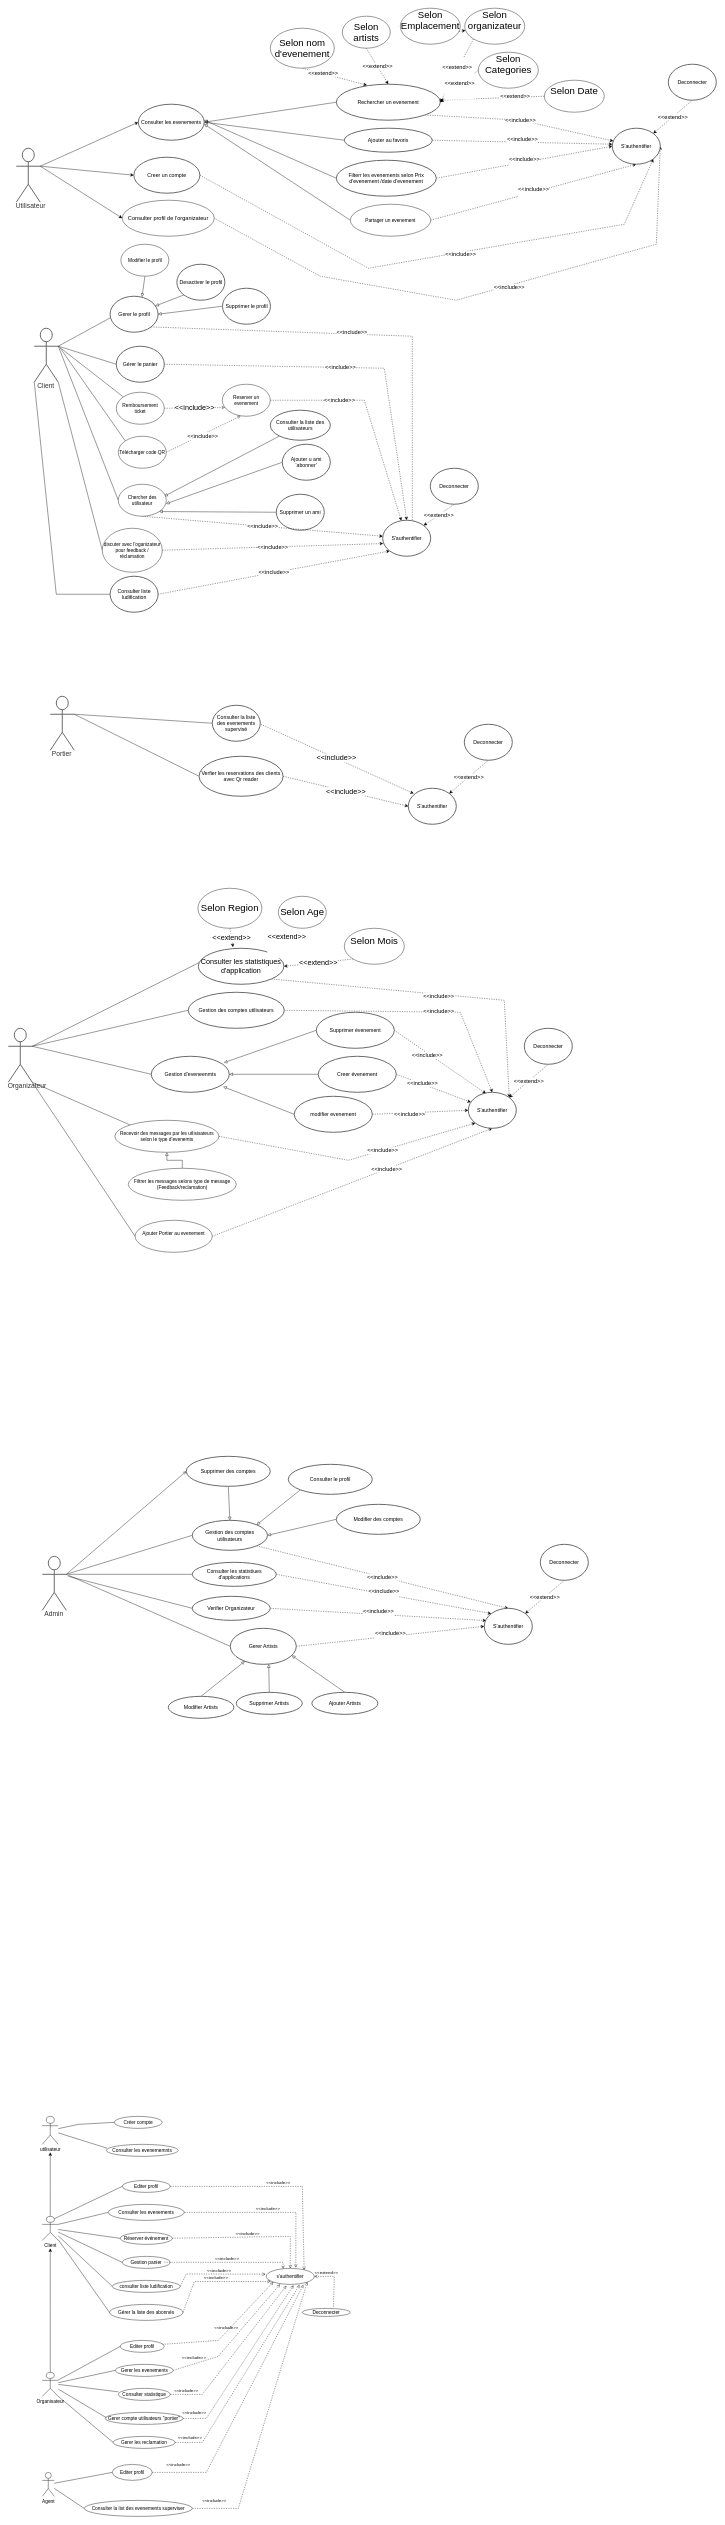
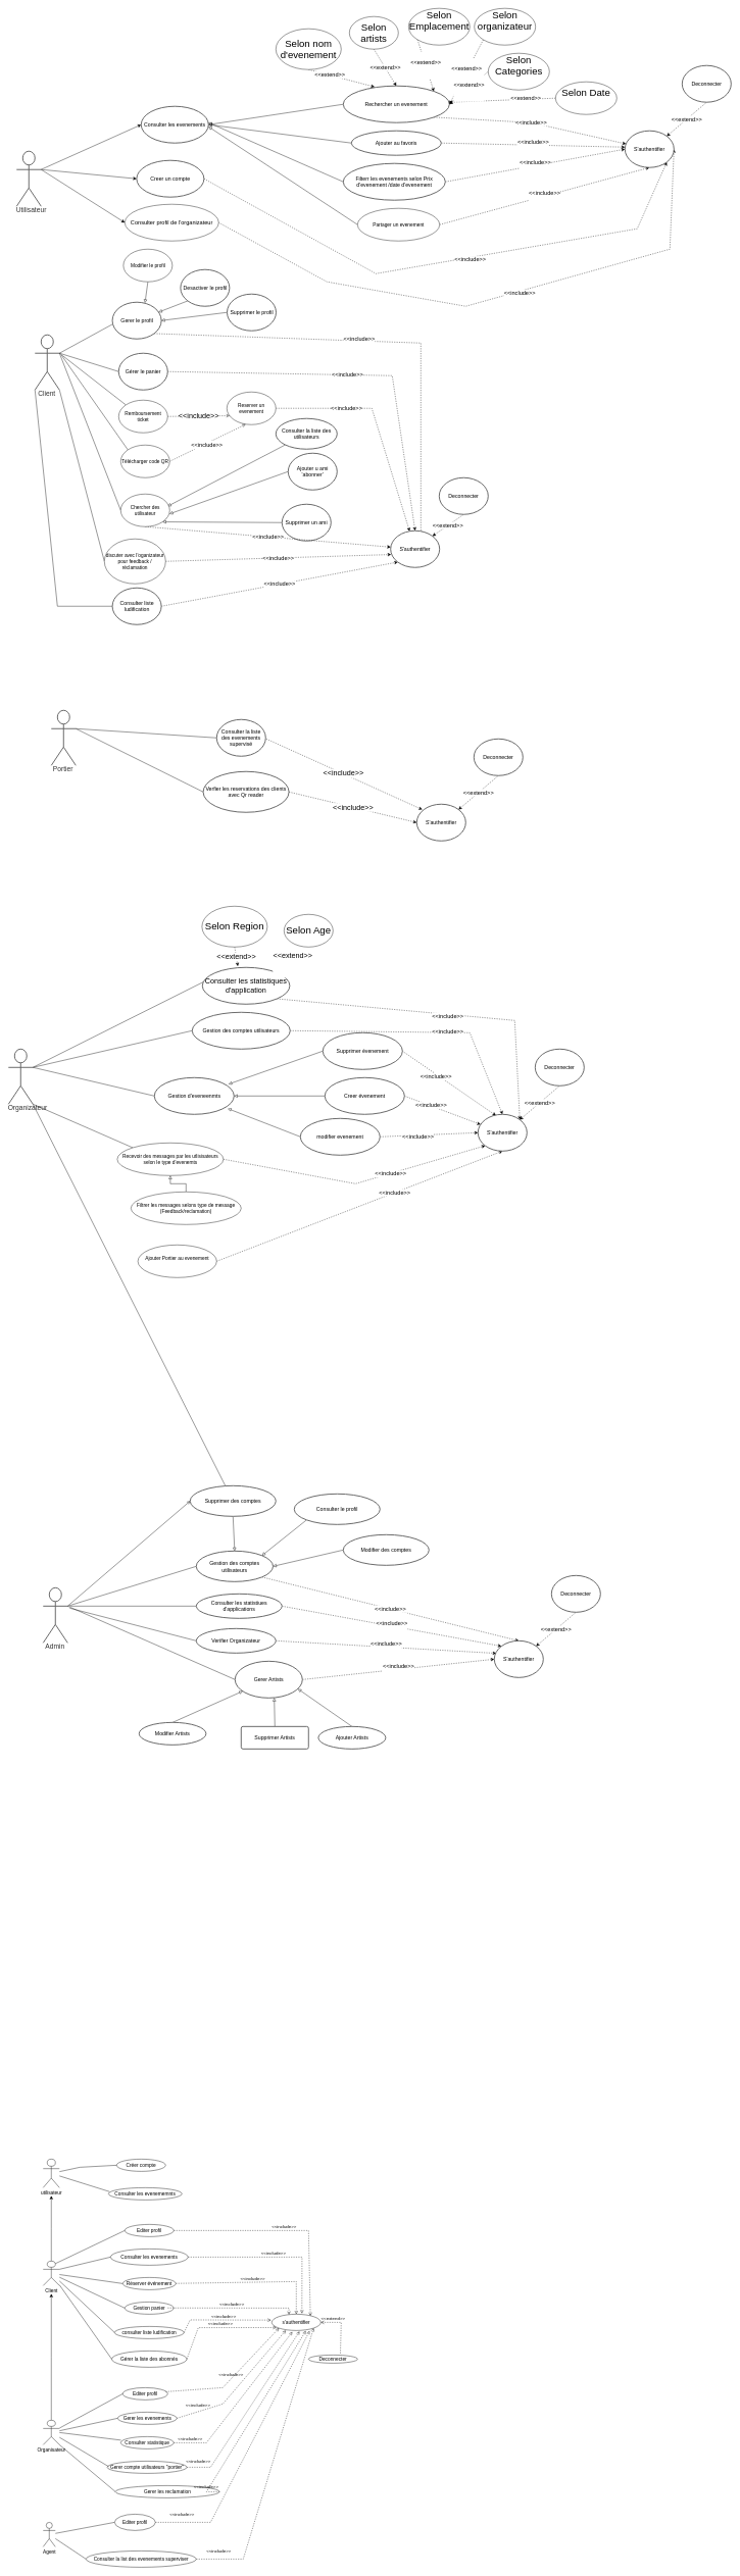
- <mxCell id="191" value="&#10;&amp;lt;&amp;lt;extend&amp;gt;&amp;gt;&#10;&#10;" style="edgeStyle=none;rounded=0;orthogonalLoop=1;jettySize=auto;html=1;exitX=0;exitY=1;exitDx=0;exitDy=0;fontSize=14;dashed=1;" parent="1" source="192" target="182" edge="1"><mxGeometry relative="1" as="geometry" /></mxCell>
+ <mxCell id="191" value="&#10;&amp;lt;&amp;lt;extend&amp;gt;&amp;gt;&#10;&#10;" style="edgeStyle=none;rounded=0;orthogonalLoop=1;jettySize=auto;html=1;exitX=0;exitY=1;exitDx=0;exitDy=0;entryX=1;entryY=0;entryDx=0;entryDy=0;fontSize=14;dashed=1;" parent="1" source="192" target="128" edge="1"><mxGeometry relative="1" as="geometry" /></mxCell>
- <mxCell id="215" value="&lt;div&gt;Selon &lt;font style=&quot;font-size: 24px;&quot;&gt;Mois&lt;/font&gt;&lt;/div&gt;&lt;div&gt;&lt;font style=&quot;font-size: 24px;&quot;&gt;&lt;br&gt;&lt;/font&gt;&lt;/div&gt;" style="ellipse;whiteSpace=wrap;html=1;fontSize=24;" parent="1" vertex="1"><mxGeometry x="860" y="2320" width="150" height="90" as="geometry" /></mxCell>
- <mxCell id="214" value="&amp;lt;&amp;lt;extend&amp;gt;&amp;gt;" style="edgeStyle=none;rounded=0;orthogonalLoop=1;jettySize=auto;html=1;exitX=0;exitY=1;exitDx=0;exitDy=0;entryX=1;entryY=0.5;entryDx=0;entryDy=0;dashed=1;fontSize=18;endArrow=classic;endFill=1;" parent="1" source="215" target="11" edge="1"><mxGeometry relative="1" as="geometry" /></mxCell>
- <mxCell id="7" style="edgeStyle=none;rounded=0;orthogonalLoop=1;jettySize=auto;html=1;exitX=1;exitY=1;exitDx=0;exitDy=0;exitPerimeter=0;entryX=0;entryY=0.5;entryDx=0;entryDy=0;fontSize=18;endArrow=none;endFill=0;" parent="1" source="8" target="180" edge="1"><mxGeometry relative="1" as="geometry" /></mxCell>
+ <mxCell id="7" style="edgeStyle=none;rounded=0;orthogonalLoop=1;jettySize=auto;html=1;exitX=1;exitY=1;exitDx=0;exitDy=0;exitPerimeter=0;fontSize=18;endArrow=none;endFill=0;" parent="1" source="8" target="156" edge="1"><mxGeometry relative="1" as="geometry" /></mxCell>
- <mxCell id="164" value="Supprimer Artists" style="html=1;overflow=block;blockSpacing=1;whiteSpace=wrap;ellipse;fontSize=13;spacing=3.8;strokeColor=#5e5e5e;strokeOpacity=100;rounded=1;absoluteArcSize=1;arcSize=9;strokeWidth=2.3;lucidId=9Cmt3dIYTxuM;" parent="1" vertex="1"><mxGeometry x="590" y="4230" width="165" height="55" as="geometry" /></mxCell>
+ <mxCell id="164" value="Supprimer Artists" style="html=1;overflow=block;blockSpacing=1;whiteSpace=wrap;fontSize=13;spacing=3.8;strokeColor=#5e5e5e;strokeOpacity=100;absoluteArcSize=1;arcSize=9;strokeWidth=2.3;lucidId=9Cmt3dIYTxuM;rounded=1;" parent="1" vertex="1"><mxGeometry x="590" y="4230" width="165" height="55" as="geometry" /></mxCell>
- <mxCell id="166" value="Modifier Artists" style="html=1;overflow=block;blockSpacing=1;whiteSpace=wrap;ellipse;fontSize=13;spacing=3.8;strokeColor=#5e5e5e;strokeOpacity=100;rounded=1;absoluteArcSize=1;arcSize=9;strokeWidth=2.3;lucidId=9Cmt3dIYTxuM;" parent="1" vertex="1"><mxGeometry x="420" y="4240" width="164" height="55" as="geometry" /></mxCell>
+ <mxCell id="166" value="Modifier Artists" style="html=1;overflow=block;blockSpacing=1;whiteSpace=wrap;ellipse;fontSize=13;spacing=3.8;strokeColor=#5e5e5e;strokeOpacity=100;rounded=1;absoluteArcSize=1;arcSize=9;strokeWidth=2.3;lucidId=9Cmt3dIYTxuM;" parent="1" vertex="1"><mxGeometry x="340" y="4220" width="164" height="55" as="geometry" /></mxCell>
- <mxCell id="99" value="Gerer les reclamation" style="ellipse;whiteSpace=wrap;html=1;" parent="1" vertex="1"><mxGeometry x="282" y="6090" width="155" height="30" as="geometry" /></mxCell>
+ <mxCell id="99" value="Gerer les reclamation" style="ellipse;whiteSpace=wrap;html=1;" parent="1" vertex="1"><mxGeometry x="282" y="6090" width="255" height="30" as="geometry" /></mxCell>
